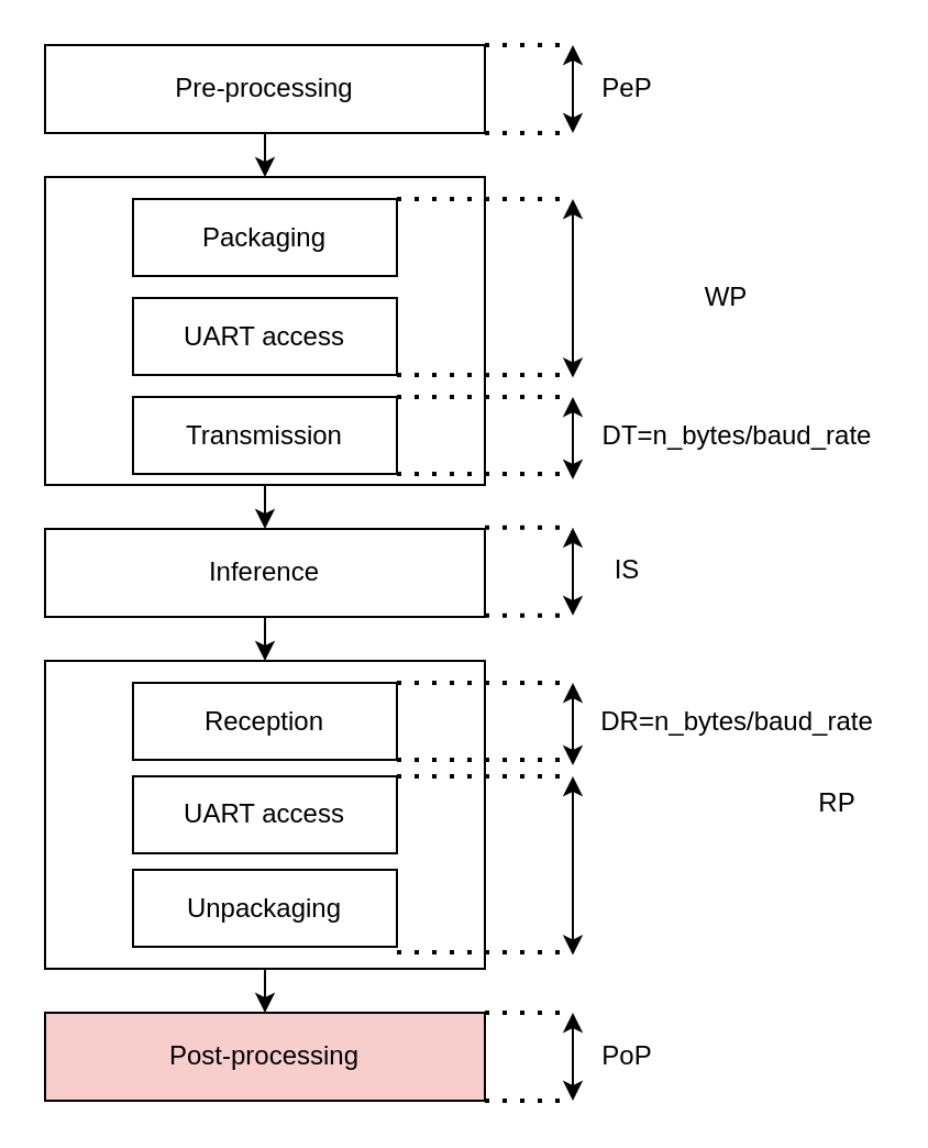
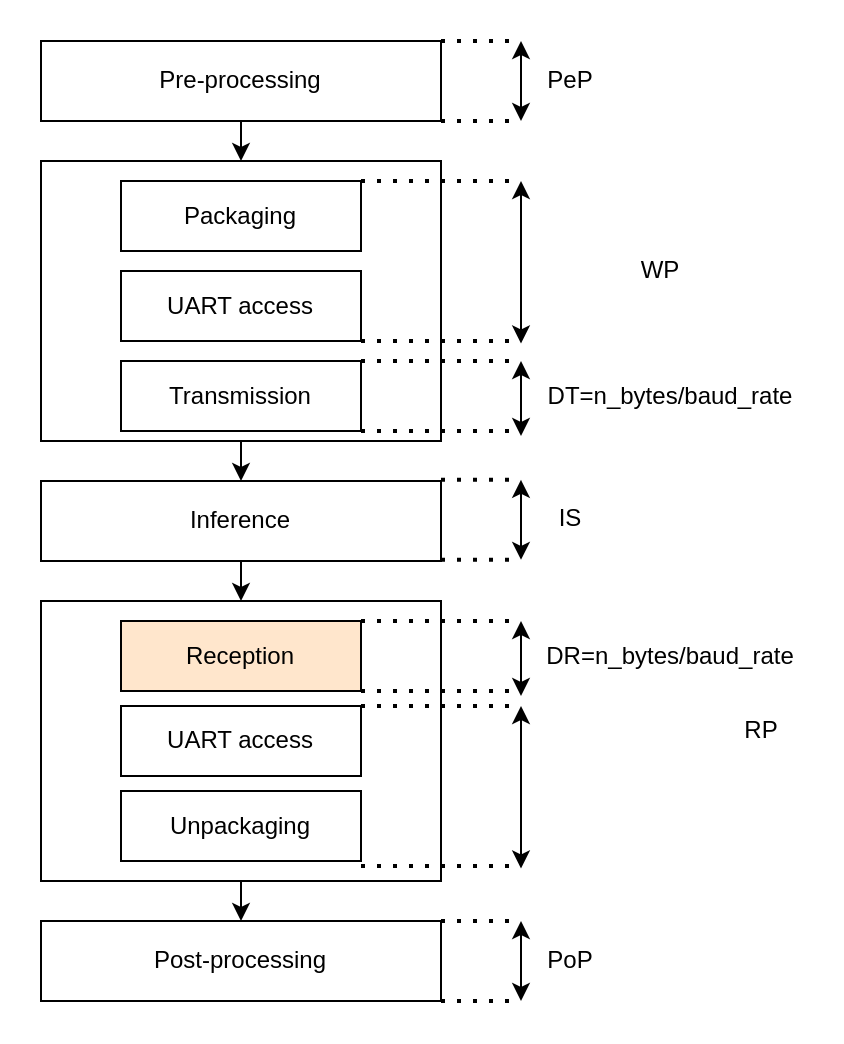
- <mxCell id="15" value="Reception" style="rounded=0;whiteSpace=wrap;html=1;" parent="1" vertex="1"><mxGeometry x="60" y="310" width="120" height="35" as="geometry" /></mxCell>
+ <mxCell id="15" value="Reception" style="rounded=0;whiteSpace=wrap;html=1;fillColor=#ffe6cc;" parent="1" vertex="1"><mxGeometry x="60" y="310" width="120" height="35" as="geometry" /></mxCell>
- <mxCell id="16" value="Post-processing" style="rounded=0;whiteSpace=wrap;html=1;fillColor=#f8cecc;" parent="1" vertex="1"><mxGeometry x="20" y="460" width="200" height="40" as="geometry" /></mxCell>
+ <mxCell id="16" value="Post-processing" style="rounded=0;whiteSpace=wrap;html=1;" parent="1" vertex="1"><mxGeometry x="20" y="460" width="200" height="40" as="geometry" /></mxCell>
